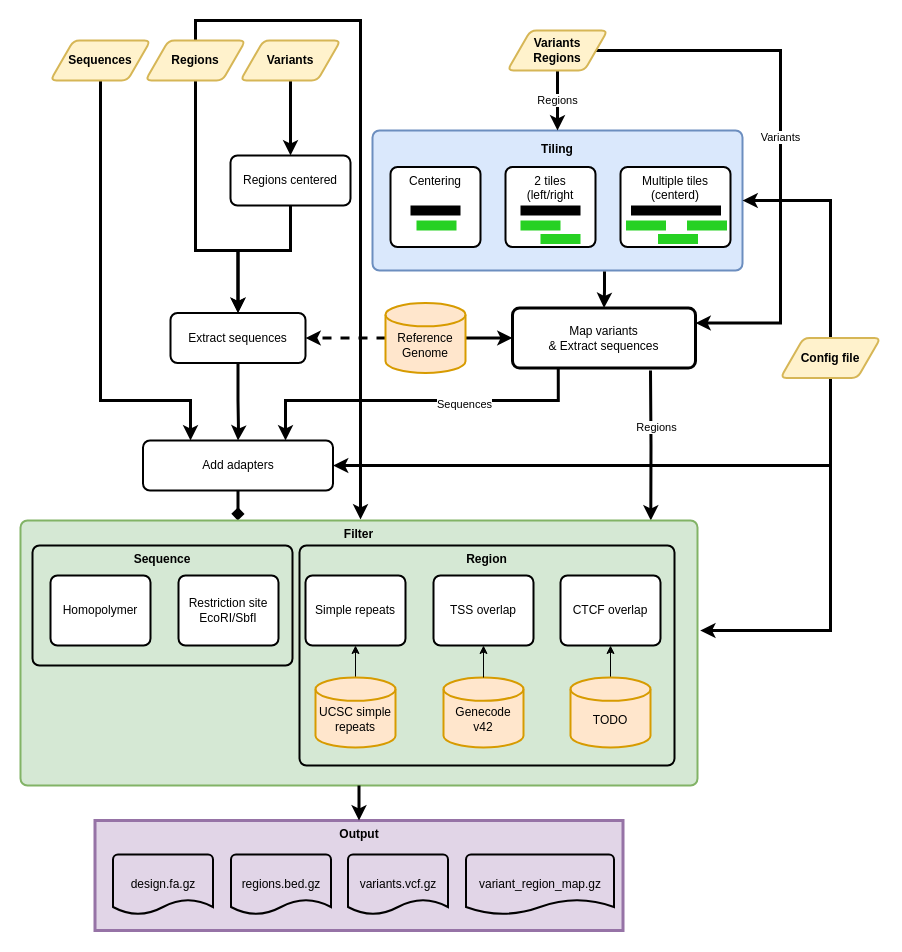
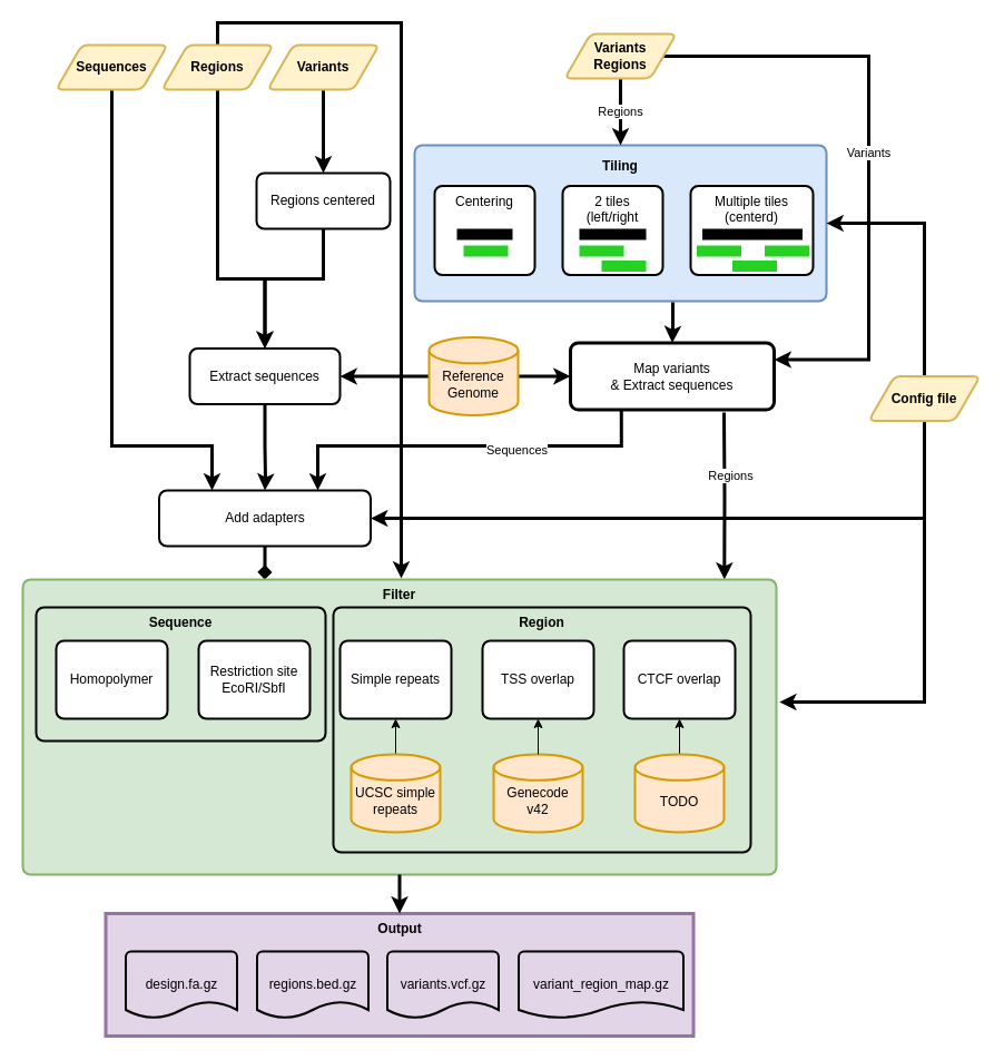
- <mxCell id="14" value="" style="edgeStyle=orthogonalEdgeStyle;rounded=0;jumpSize=6;orthogonalLoop=1;jettySize=auto;html=1;shadow=0;strokeWidth=3;dashed=1;" parent="1" source="15" target="19" edge="1"><mxGeometry relative="1" as="geometry" /></mxCell>
+ <mxCell id="14" value="" style="edgeStyle=orthogonalEdgeStyle;rounded=0;jumpSize=6;orthogonalLoop=1;jettySize=auto;html=1;shadow=0;strokeWidth=3;" parent="1" source="15" target="19" edge="1"><mxGeometry relative="1" as="geometry" /></mxCell>
